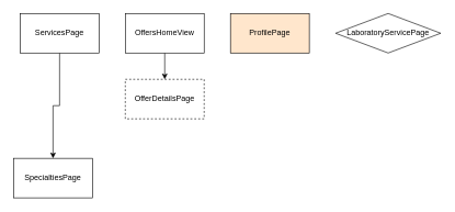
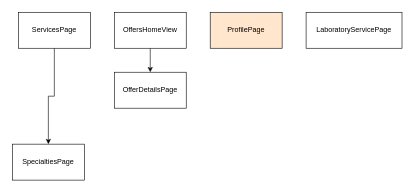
- <mxCell id="8" value="LaboratoryServicePage&lt;br&gt;" style="rhombus;whiteSpace=wrap;html=1;" parent="1" vertex="1"><mxGeometry x="510" y="20" width="160" height="60" as="geometry" /></mxCell>
+ <mxCell id="8" value="LaboratoryServicePage&lt;br&gt;" style="rounded=0;whiteSpace=wrap;html=1;" parent="1" vertex="1"><mxGeometry x="510" y="20" width="160" height="60" as="geometry" /></mxCell>
- <mxCell id="6" value="OfferDetailsPage" style="rounded=0;whiteSpace=wrap;html=1;dashed=1;" parent="1" vertex="1"><mxGeometry x="190" y="120" width="120" height="60" as="geometry" /></mxCell>
+ <mxCell id="6" value="OfferDetailsPage" style="rounded=0;whiteSpace=wrap;html=1;" parent="1" vertex="1"><mxGeometry x="190" y="120" width="120" height="60" as="geometry" /></mxCell>
